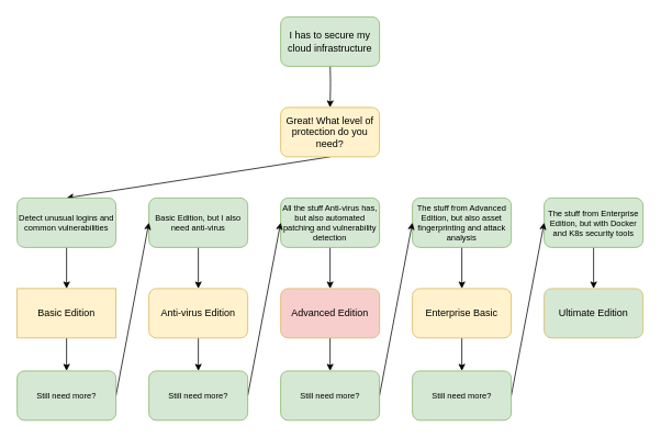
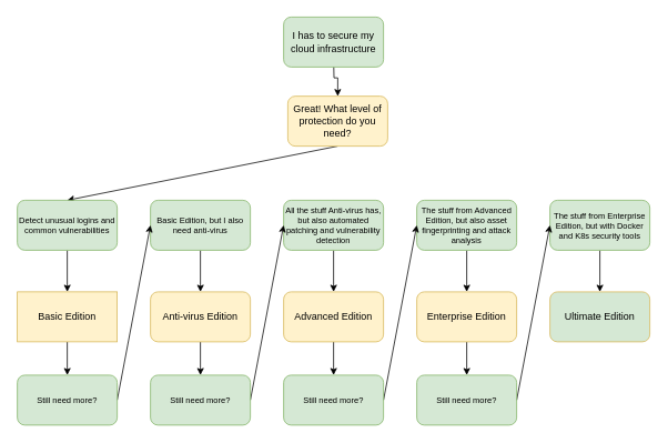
- <mxCell id="4" value="Great! What level of protection do you need?" style="rounded=1;whiteSpace=wrap;html=1;fillColor=#fff2cc;strokeColor=#d6b656;" vertex="1" parent="1"><mxGeometry x="340" y="130" width="120" height="60" as="geometry" /></mxCell>
+ <mxCell id="4" value="Great! What level of protection do you need?" style="rounded=1;whiteSpace=wrap;html=1;fillColor=#fff2cc;strokeColor=#d6b656;" vertex="1" parent="1"><mxGeometry x="345" y="115" width="120" height="60" as="geometry" /></mxCell>
- <mxCell id="17" value="Advanced Edition" style="rounded=1;whiteSpace=wrap;html=1;fillColor=#f8cecc;strokeColor=#d6b656;" vertex="1" parent="1"><mxGeometry x="340" y="350" width="120" height="60" as="geometry" /></mxCell>
+ <mxCell id="17" value="Advanced Edition" style="rounded=1;whiteSpace=wrap;html=1;fillColor=#fff2cc;strokeColor=#d6b656;" vertex="1" parent="1"><mxGeometry x="340" y="350" width="120" height="60" as="geometry" /></mxCell>
- <mxCell id="21" value="Enterprise Basic" style="rounded=1;whiteSpace=wrap;html=1;fillColor=#fff2cc;strokeColor=#d6b656;" vertex="1" parent="1"><mxGeometry x="500" y="350" width="120" height="60" as="geometry" /></mxCell>
+ <mxCell id="21" value="Enterprise Edition" style="rounded=1;whiteSpace=wrap;html=1;fillColor=#fff2cc;strokeColor=#d6b656;" vertex="1" parent="1"><mxGeometry x="500" y="350" width="120" height="60" as="geometry" /></mxCell>
